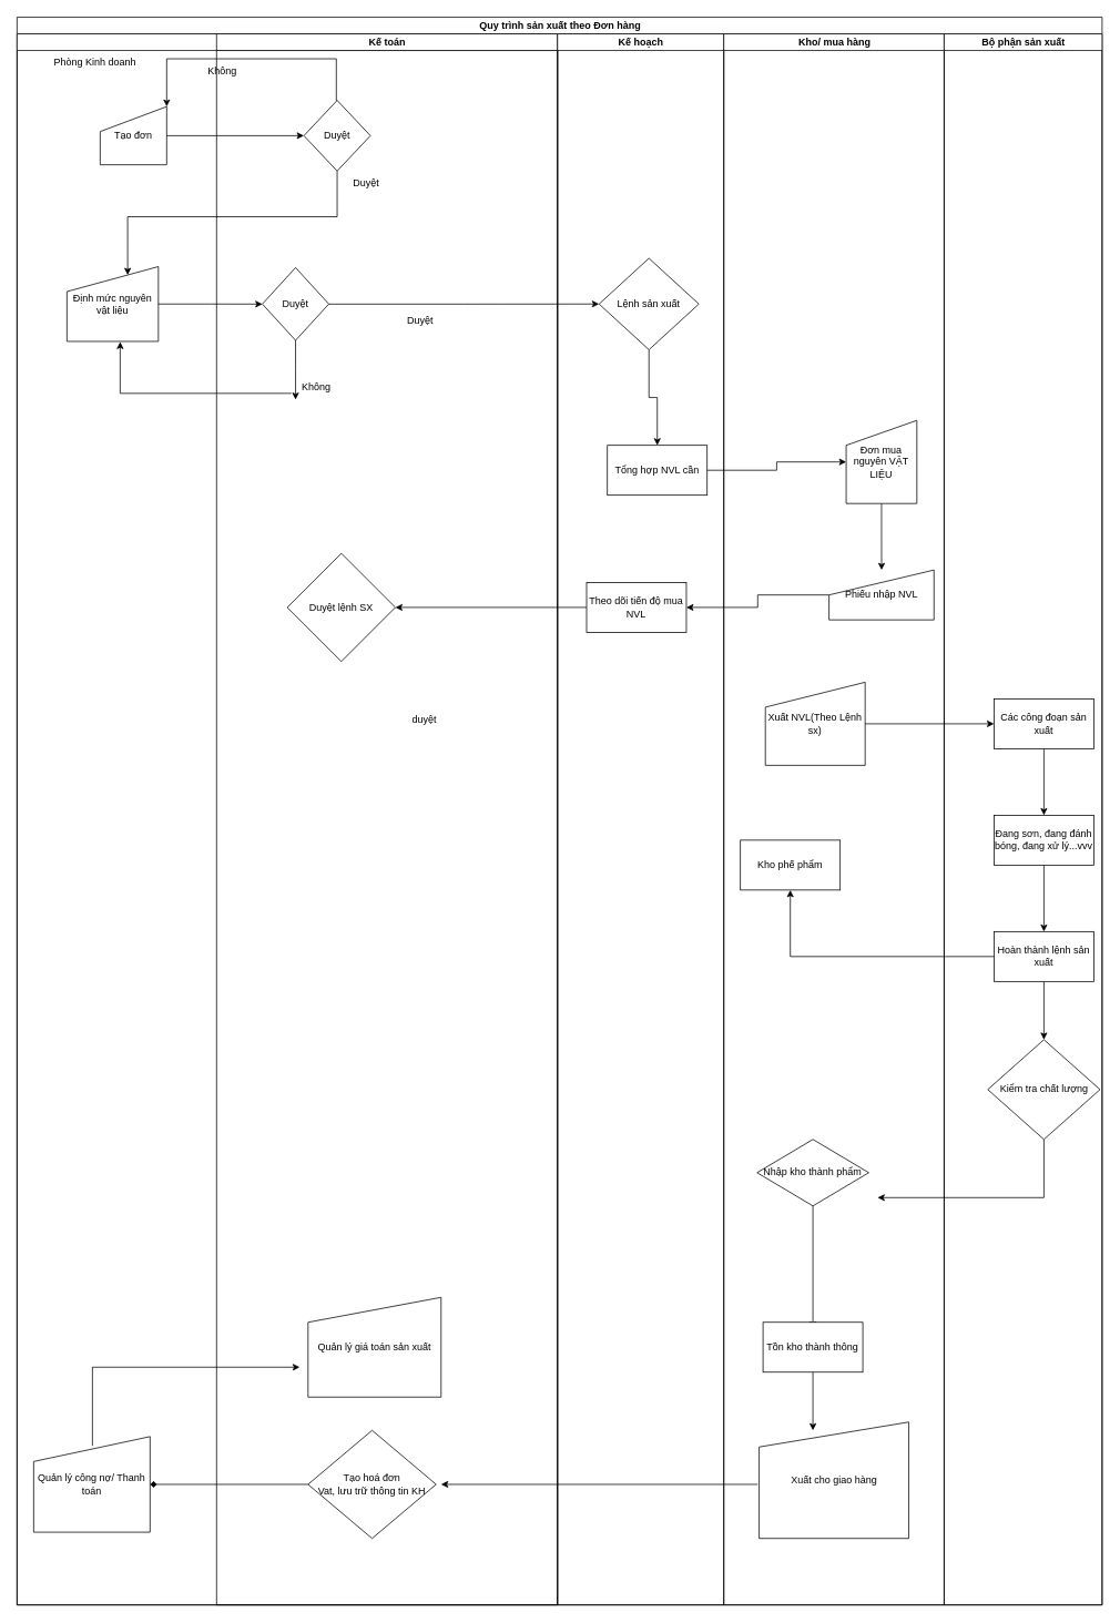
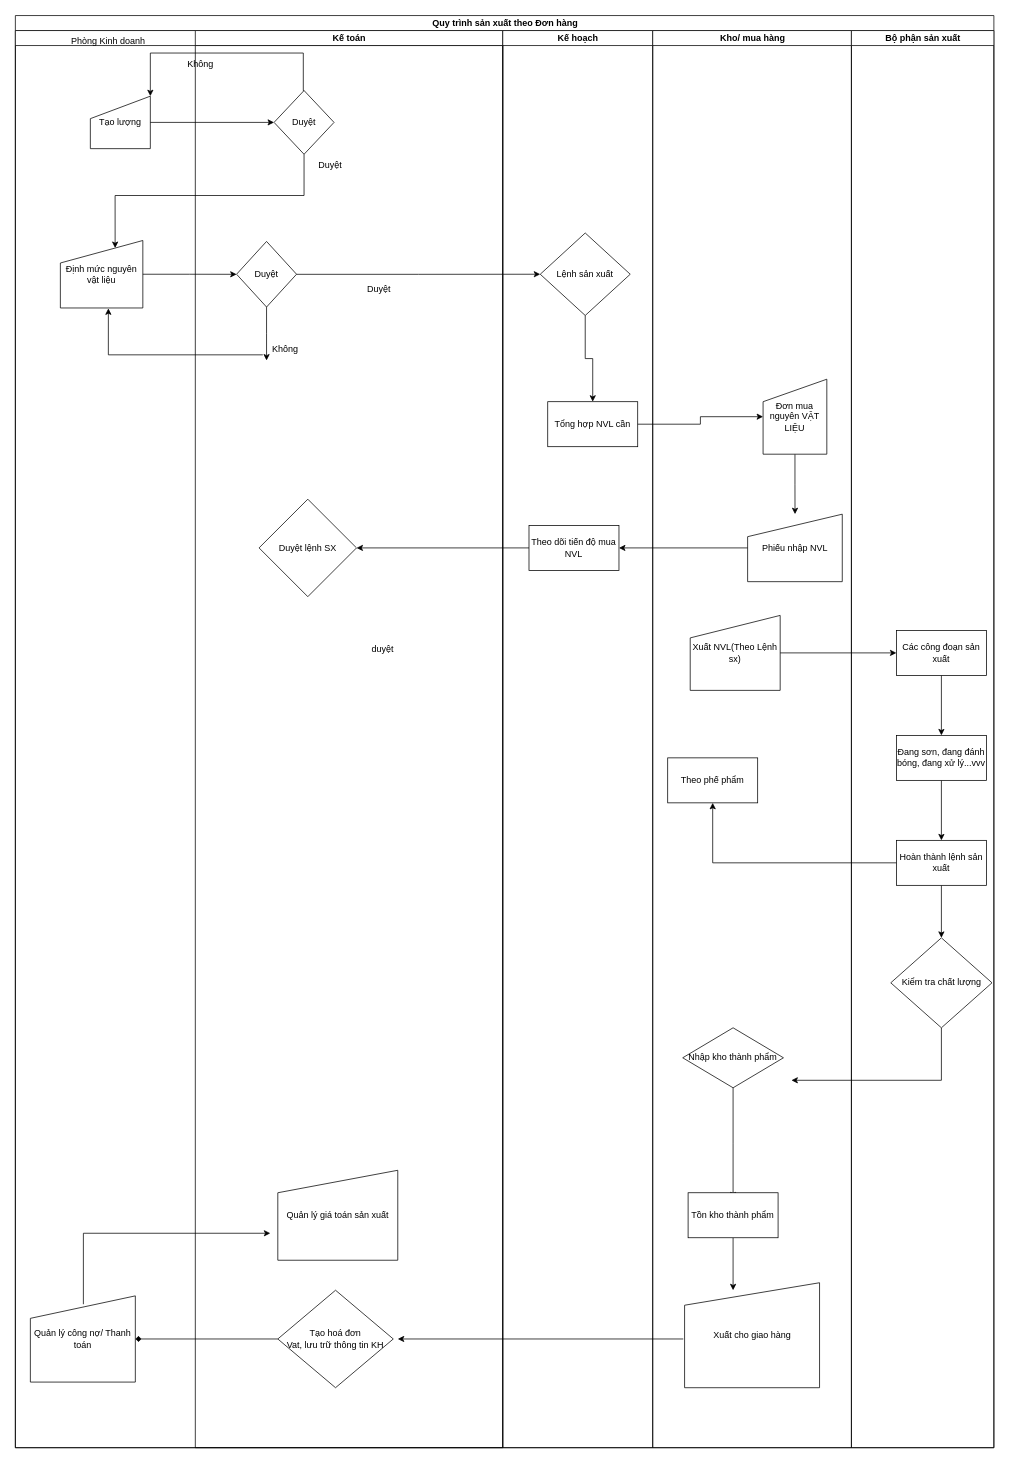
- <mxCell id="23" value="Phòng Kinh doanh" style="text;html=1;strokeColor=none;fillColor=none;align=center;verticalAlign=middle;whiteSpace=wrap;rounded=0;" vertex="1" parent="3"><mxGeometry x="24" y="20" width="140" height="30" as="geometry" /></mxCell>
+ <mxCell id="23" value="Phòng Kinh doanh" style="text;html=1;strokeColor=none;fillColor=none;align=center;verticalAlign=middle;whiteSpace=wrap;rounded=0;" vertex="1" parent="3"><mxGeometry x="54" width="140" height="30" as="geometry" /></mxCell>
- <mxCell id="4" value="Tạo đơn" style="shape=manualInput;whiteSpace=wrap;html=1;" vertex="1" parent="3"><mxGeometry x="100" y="87.5" width="80" height="70" as="geometry" /></mxCell>
+ <mxCell id="4" value="Tạo lượng" style="shape=manualInput;whiteSpace=wrap;html=1;" vertex="1" parent="3"><mxGeometry x="100" y="87.5" width="80" height="70" as="geometry" /></mxCell>
- <mxCell id="34" value="Phiếu nhập NVL" style="shape=manualInput;whiteSpace=wrap;html=1;" vertex="1" parent="31"><mxGeometry x="126.56" y="645" width="126.25" height="60" as="geometry" /></mxCell>
+ <mxCell id="34" value="Phiếu nhập NVL" style="shape=manualInput;whiteSpace=wrap;html=1;" vertex="1" parent="31"><mxGeometry x="126.56" y="645" width="126.25" height="90" as="geometry" /></mxCell>
- <mxCell id="36" value="Kho phế phẩm" style="rounded=0;whiteSpace=wrap;html=1;" vertex="1" parent="31"><mxGeometry x="20" y="970" width="120" height="60" as="geometry" /></mxCell>
+ <mxCell id="36" value="Theo phế phẩm" style="rounded=0;whiteSpace=wrap;html=1;" vertex="1" parent="31"><mxGeometry x="20" y="970" width="120" height="60" as="geometry" /></mxCell>
- <mxCell id="40" value="Tồn kho thành thông" style="rounded=0;whiteSpace=wrap;html=1;" vertex="1" parent="31"><mxGeometry x="47.19" y="1550" width="120" height="60" as="geometry" /></mxCell>
+ <mxCell id="40" value="Tồn kho thành phẩm" style="rounded=0;whiteSpace=wrap;html=1;" vertex="1" parent="31"><mxGeometry x="47.19" y="1550" width="120" height="60" as="geometry" /></mxCell>
